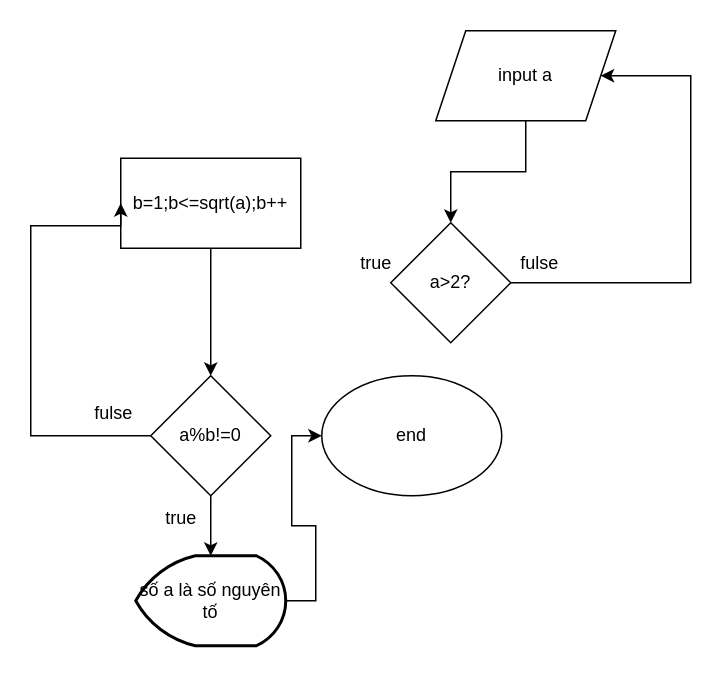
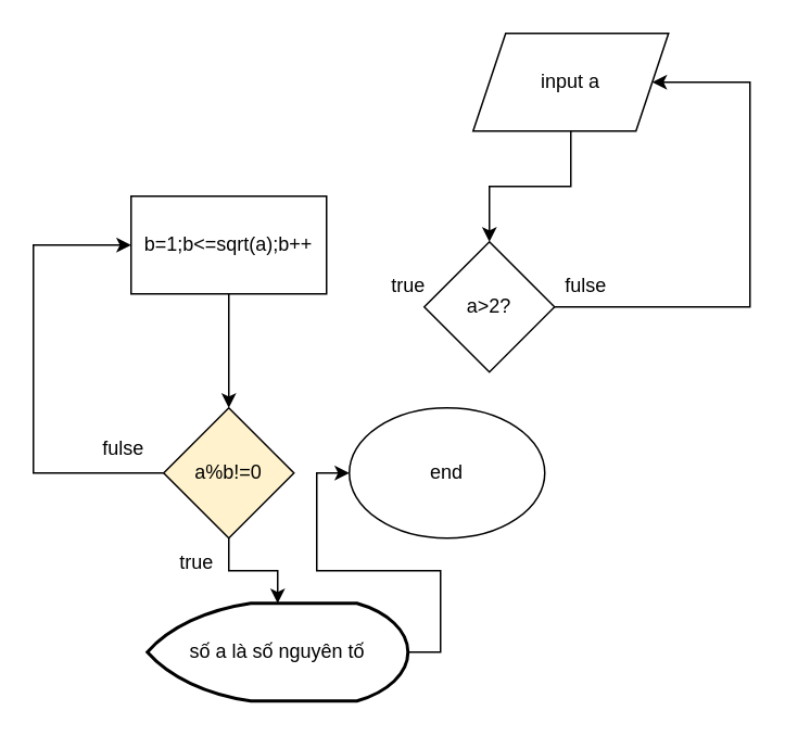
- <mxCell id="10" value="b=1;b&amp;lt;=sqrt(a);b++" style="rounded=0;whiteSpace=wrap;html=1;" vertex="1" parent="1"><mxGeometry x="80" y="105" width="120" height="60" as="geometry" /></mxCell>
+ <mxCell id="10" value="b=1;b&amp;lt;=sqrt(a);b++" style="rounded=0;whiteSpace=wrap;html=1;" vertex="1" parent="1"><mxGeometry x="80" y="120" width="120" height="60" as="geometry" /></mxCell>
- <mxCell id="13" value="a%b!=0" style="rhombus;whiteSpace=wrap;html=1;rounded=0;" vertex="1" parent="1"><mxGeometry x="100" y="250" width="80" height="80" as="geometry" /></mxCell>
+ <mxCell id="13" value="a%b!=0" style="rhombus;whiteSpace=wrap;html=1;rounded=0;fillColor=#fff2cc;" vertex="1" parent="1"><mxGeometry x="100" y="250" width="80" height="80" as="geometry" /></mxCell>
- <mxCell id="15" value="số a là số nguyên tố" style="strokeWidth=2;html=1;shape=mxgraph.flowchart.display;whiteSpace=wrap;" vertex="1" parent="1"><mxGeometry x="90" y="370" width="100" height="60" as="geometry" /></mxCell>
+ <mxCell id="15" value="số a là số nguyên tố" style="strokeWidth=2;html=1;shape=mxgraph.flowchart.display;whiteSpace=wrap;" vertex="1" parent="1"><mxGeometry x="90" y="370" width="160" height="60" as="geometry" /></mxCell>
